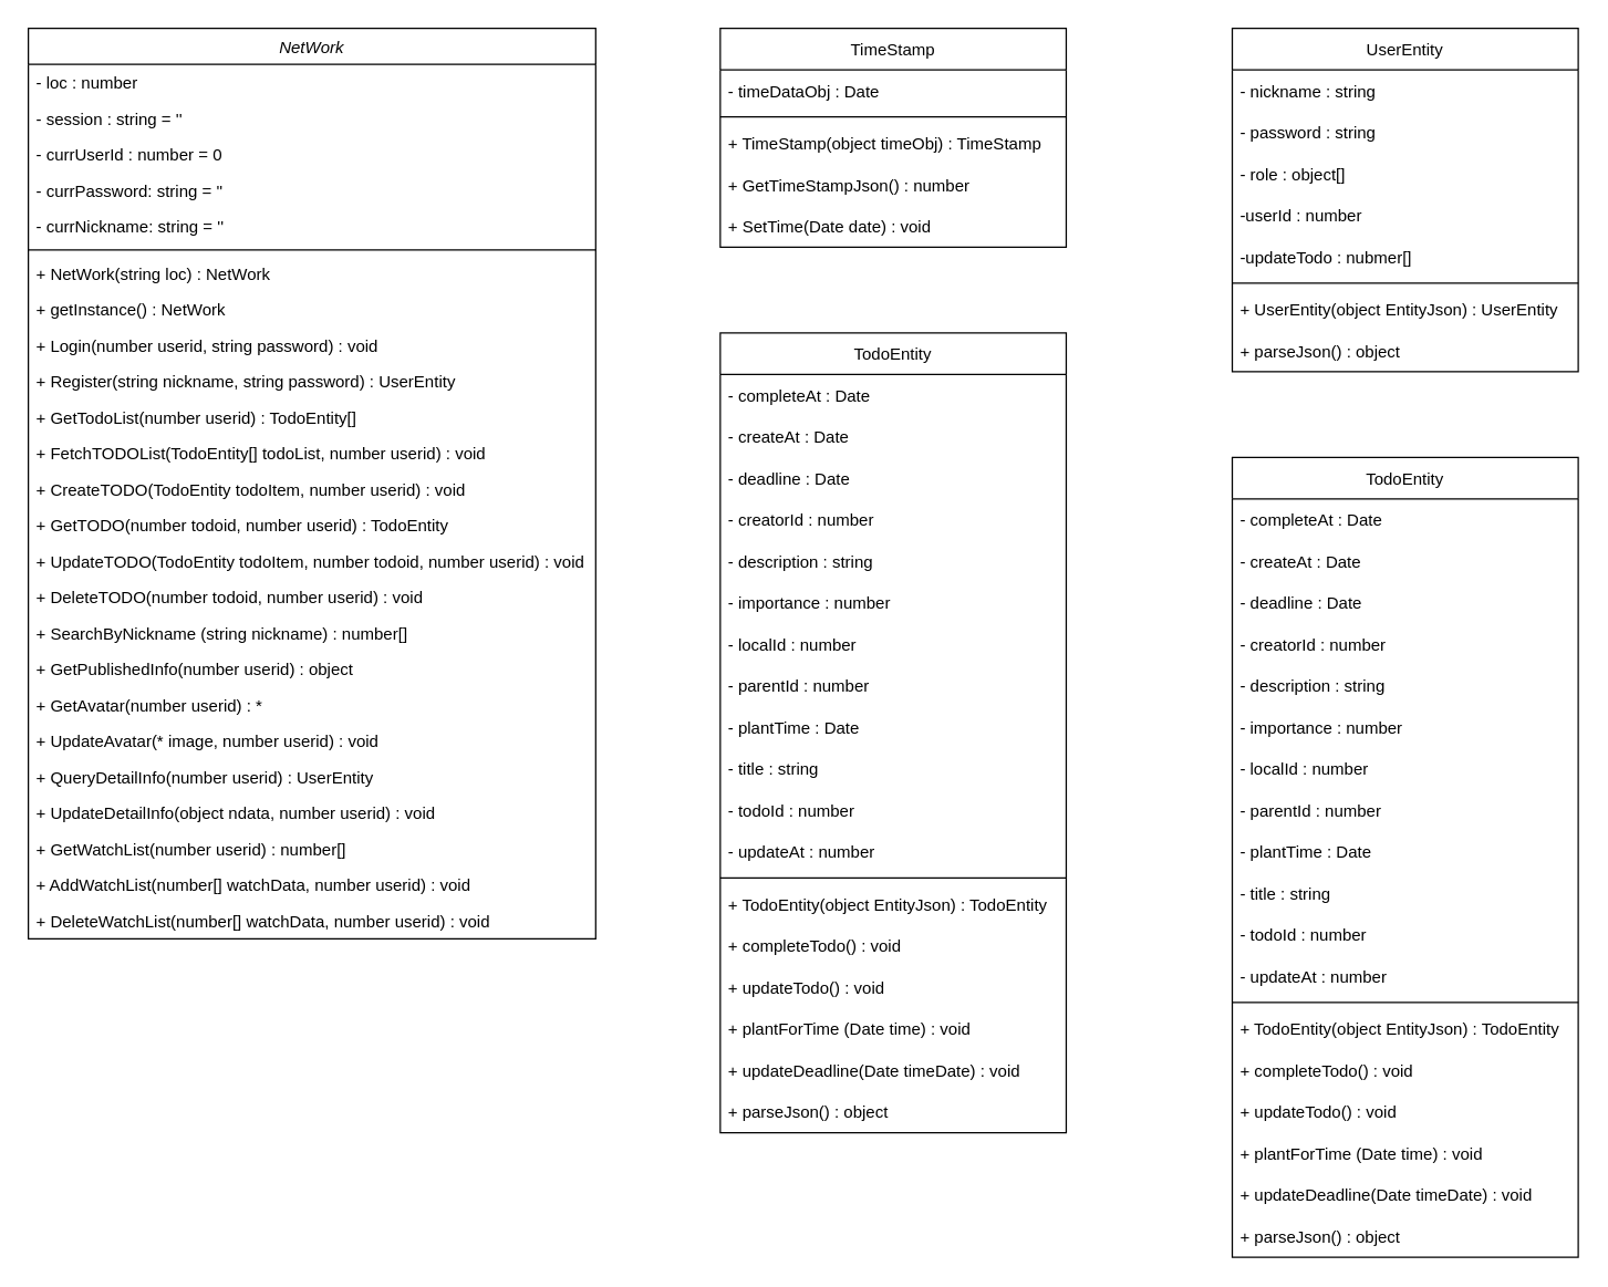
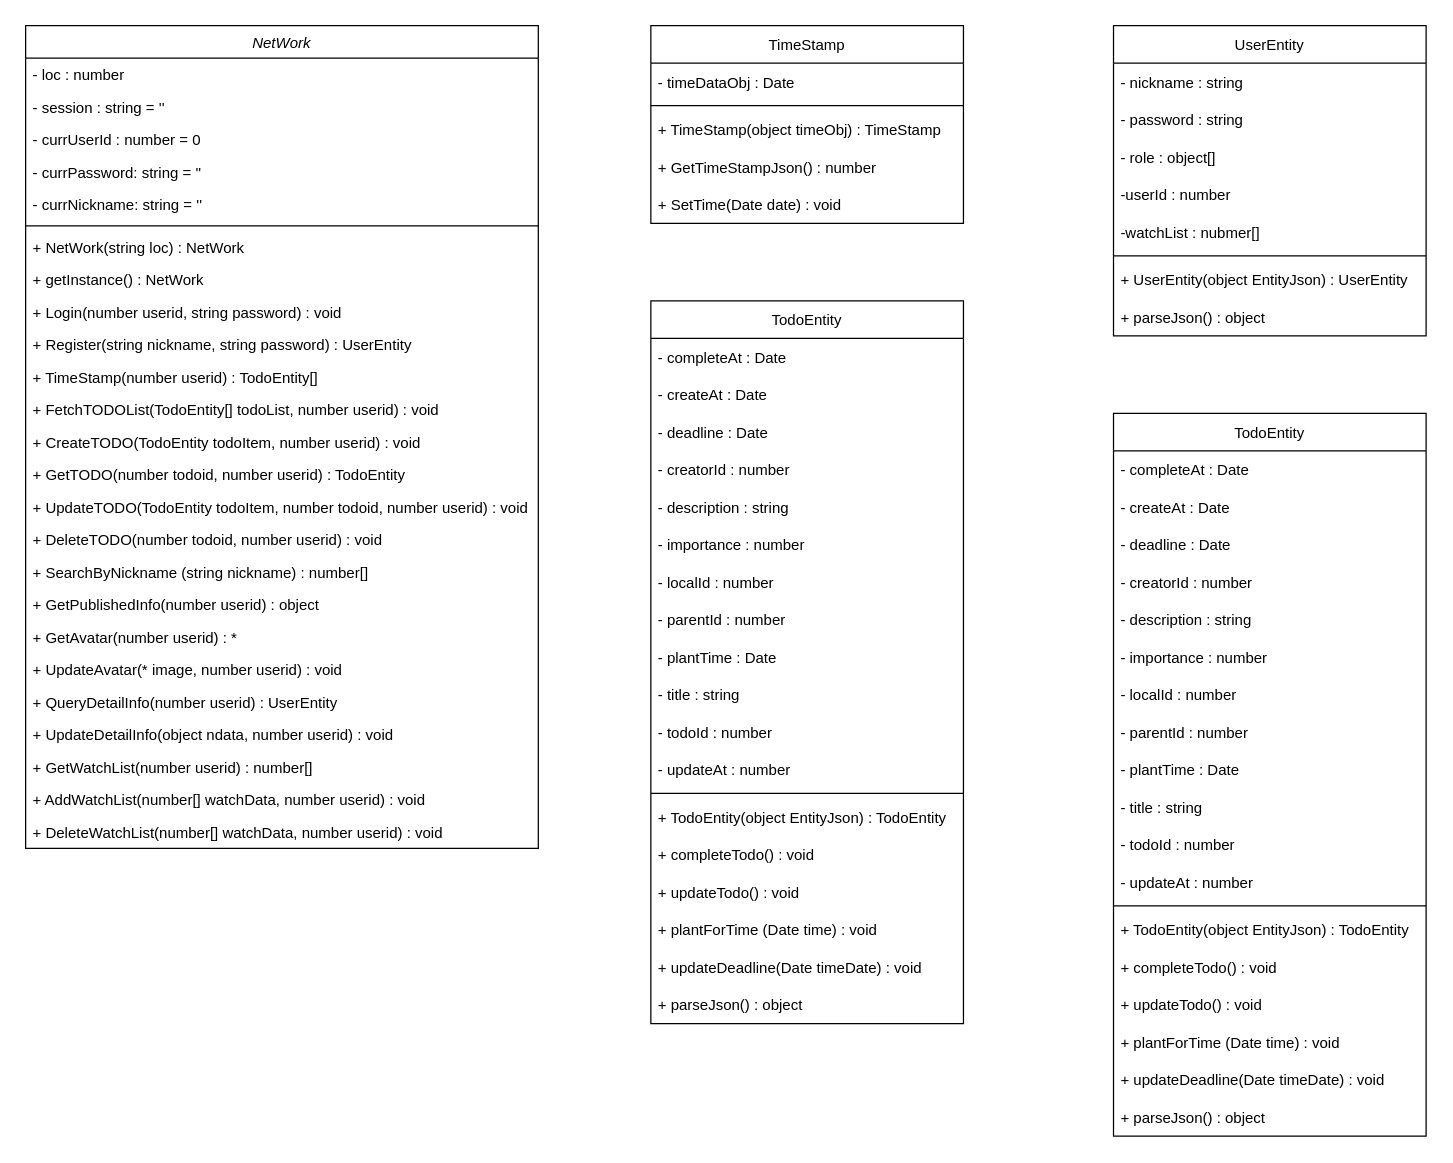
- <mxCell id="59" value="-updateTodo : nubmer[]" style="text;strokeColor=none;fillColor=none;align=left;verticalAlign=middle;spacingLeft=4;spacingRight=4;overflow=hidden;points=[[0,0.5],[1,0.5]];portConstraint=eastwest;rotatable=0;" parent="54" vertex="1"><mxGeometry y="150" width="250" height="30" as="geometry" /></mxCell>
+ <mxCell id="59" value="-watchList : nubmer[]" style="text;strokeColor=none;fillColor=none;align=left;verticalAlign=middle;spacingLeft=4;spacingRight=4;overflow=hidden;points=[[0,0.5],[1,0.5]];portConstraint=eastwest;rotatable=0;" parent="54" vertex="1"><mxGeometry y="150" width="250" height="30" as="geometry" /></mxCell>
- <mxCell id="13" value="+ GetTodoList(number userid) : TodoEntity[]" style="text;align=left;verticalAlign=top;spacingLeft=4;spacingRight=4;overflow=hidden;rotatable=0;points=[[0,0.5],[1,0.5]];portConstraint=eastwest;" parent="2" vertex="1"><mxGeometry y="268" width="410" height="26" as="geometry" /></mxCell>
+ <mxCell id="13" value="+ TimeStamp(number userid) : TodoEntity[]" style="text;align=left;verticalAlign=top;spacingLeft=4;spacingRight=4;overflow=hidden;rotatable=0;points=[[0,0.5],[1,0.5]];portConstraint=eastwest;" parent="2" vertex="1"><mxGeometry y="268" width="410" height="26" as="geometry" /></mxCell>
